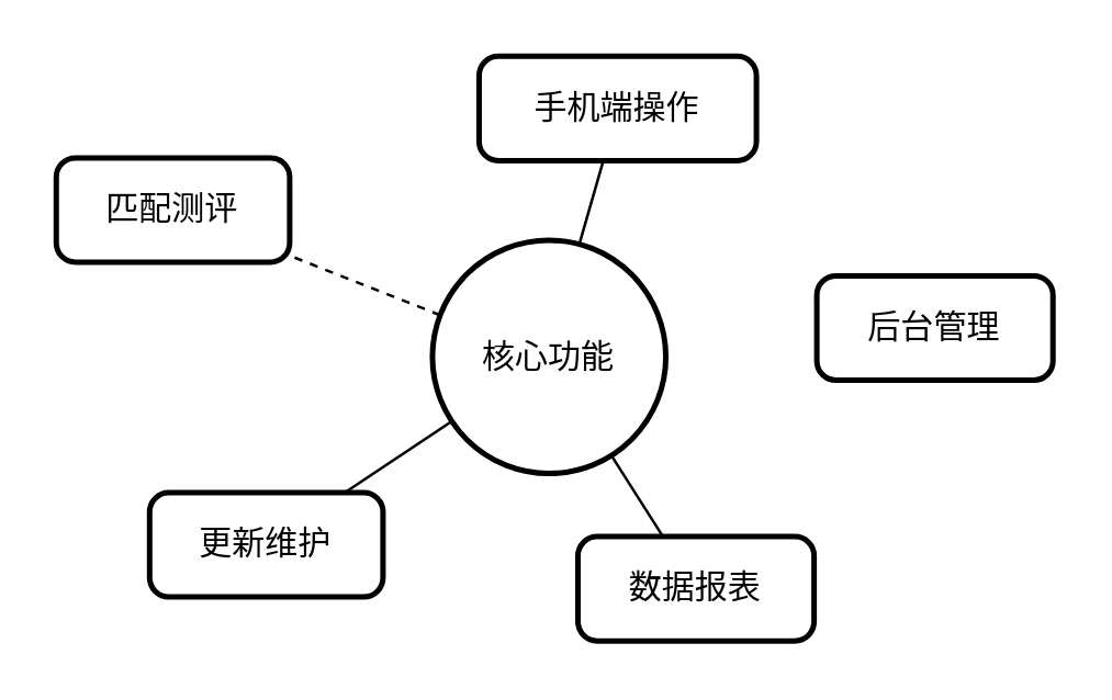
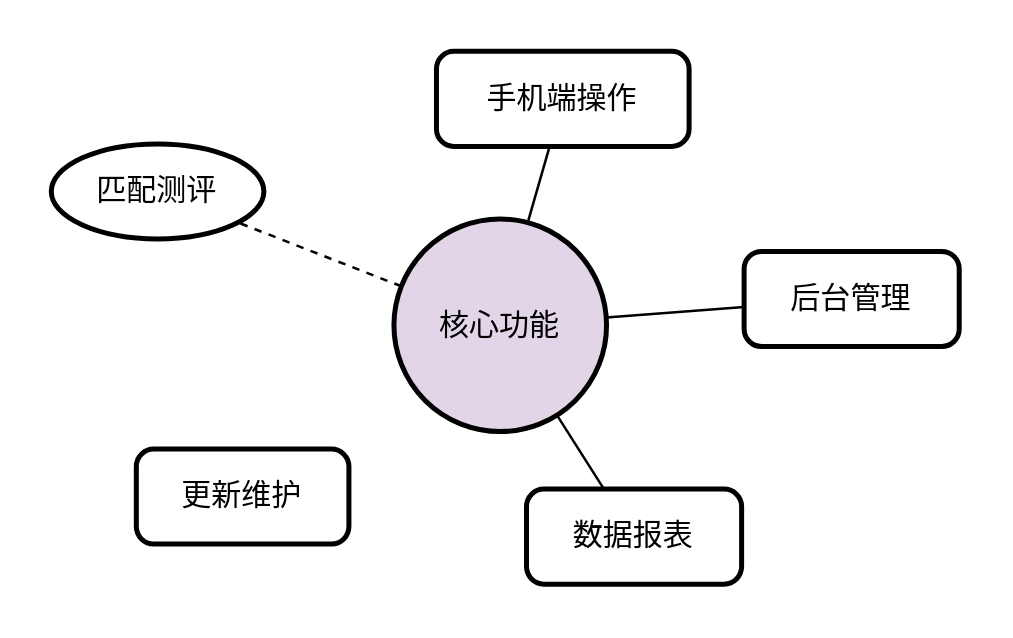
- <mxCell id="3" value="匹配测评" style="rounded=1;absoluteArcSize=1;arcSize=14;whiteSpace=wrap;strokeWidth=2;" parent="1" vertex="1"><mxGeometry x="20" y="57" width="85" height="38" as="geometry" /></mxCell>
+ <mxCell id="3" value="匹配测评" style="ellipse;absoluteArcSize=1;arcSize=14;whiteSpace=wrap;strokeWidth=2;" parent="1" vertex="1"><mxGeometry x="20" y="57" width="85" height="38" as="geometry" /></mxCell>
- <mxCell id="2" value="核心功能" style="ellipse;aspect=fixed;strokeWidth=2;whiteSpace=wrap;" parent="1" vertex="1"><mxGeometry x="157" y="87" width="85" height="85" as="geometry" /></mxCell>
+ <mxCell id="2" value="核心功能" style="ellipse;aspect=fixed;strokeWidth=2;whiteSpace=wrap;fillColor=#e1d5e7;" parent="1" vertex="1"><mxGeometry x="157" y="87" width="85" height="85" as="geometry" /></mxCell>
- <mxCell id="11" style="endArrow=none" parent="1" source="2" target="7" edge="1"><mxGeometry relative="1" as="geometry" /></mxCell>
+ <mxCell id="11" style="endArrow=none;" parent="1" source="2" target="5" edge="1"><mxGeometry relative="1" as="geometry" /></mxCell>
